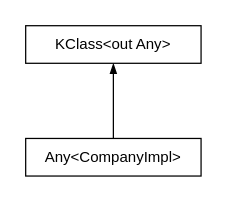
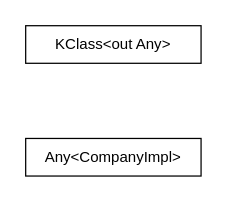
- <mxCell id="2" style="edgeStyle=orthogonalEdgeStyle;rounded=0;orthogonalLoop=1;jettySize=auto;html=1;entryX=0.5;entryY=1;entryDx=0;entryDy=0;endArrow=blockThin;endFill=1;" edge="1" parent="1" source="3" target="4"><mxGeometry relative="1" as="geometry" /></mxCell>
